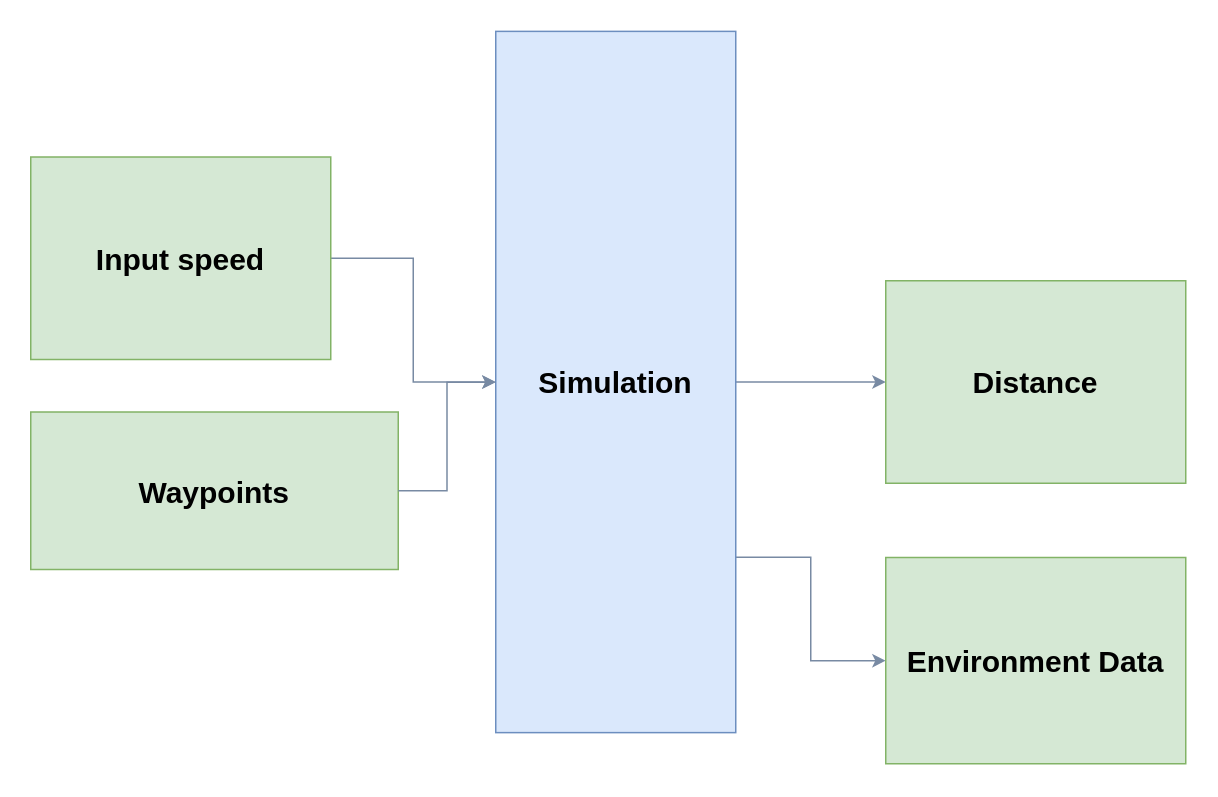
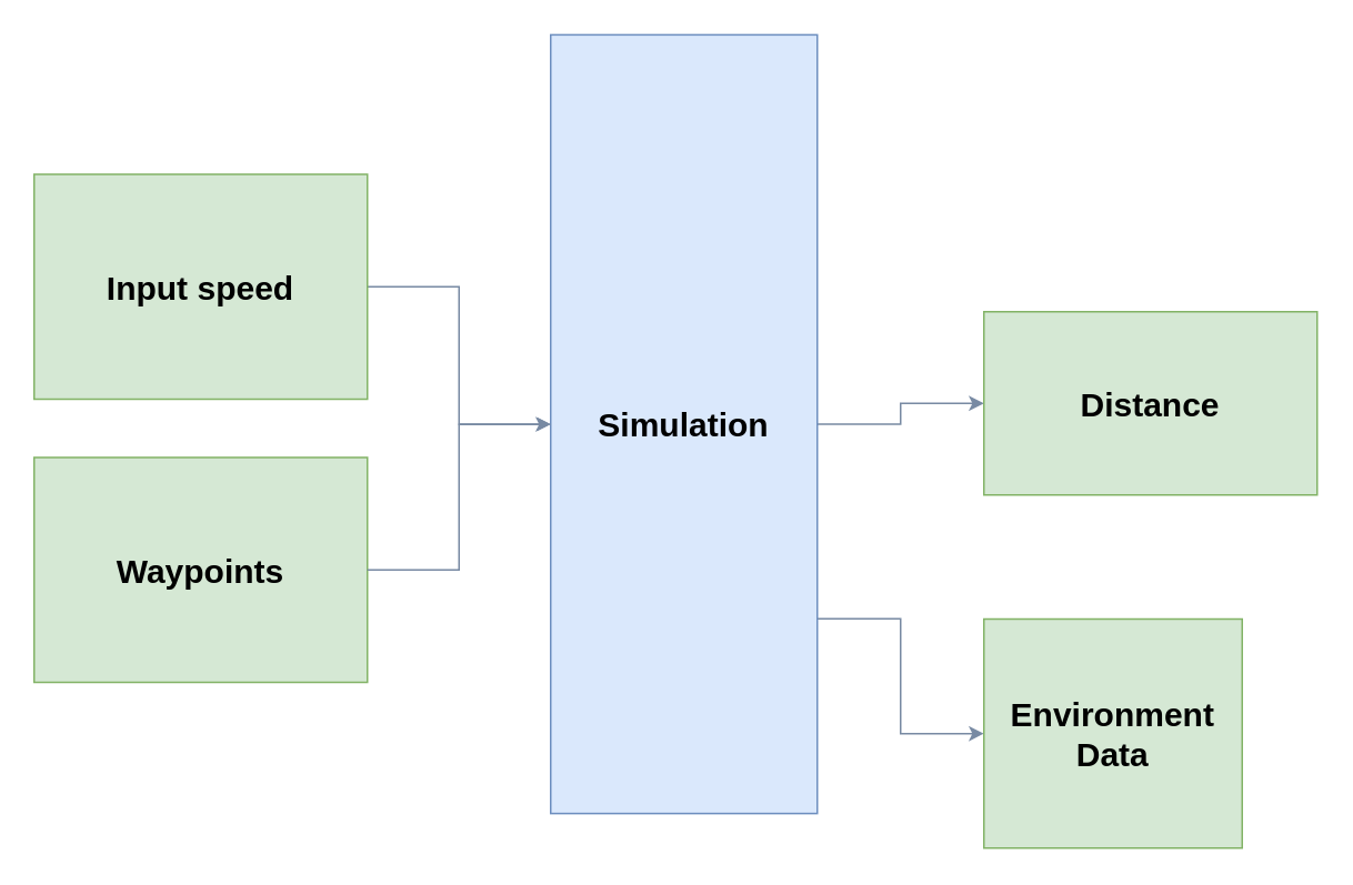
- <mxCell id="5" style="edgeStyle=orthogonalEdgeStyle;rounded=0;orthogonalLoop=1;jettySize=auto;html=1;exitX=1;exitY=0.5;exitDx=0;exitDy=0;entryX=0;entryY=0.5;entryDx=0;entryDy=0;fontStyle=1;strokeColor=#788AA3;fontSize=20;fontColor=#EDEDED;" edge="1" parent="1" source="6" target="4"><mxGeometry relative="1" as="geometry" /></mxCell>
+ <mxCell id="5" style="edgeStyle=orthogonalEdgeStyle;rounded=0;orthogonalLoop=1;jettySize=auto;html=1;exitX=1;exitY=0.5;exitDx=0;exitDy=0;entryX=0;entryY=0.5;entryDx=0;entryDy=0;fontStyle=1;strokeColor=#788AA3;fontSize=20;fontColor=#EDEDED;endArrow=open;" edge="1" parent="1" source="6" target="4"><mxGeometry relative="1" as="geometry" /></mxCell>
- <mxCell id="7" value="Distance" style="rounded=0;whiteSpace=wrap;html=1;fontStyle=1;fillColor=#d5e8d4;strokeColor=#82b366;fontSize=20;" vertex="1" parent="1"><mxGeometry x="590" y="186.5" width="200" height="135" as="geometry" /></mxCell>
+ <mxCell id="7" value="Distance" style="rounded=0;whiteSpace=wrap;html=1;fontStyle=1;fillColor=#d5e8d4;strokeColor=#82b366;fontSize=20;" vertex="1" parent="1"><mxGeometry x="590" y="186.5" width="200" height="110" as="geometry" /></mxCell>
- <mxCell id="9" value="Waypoints" style="rounded=0;whiteSpace=wrap;html=1;fontStyle=1;fillColor=#d5e8d4;strokeColor=#82b366;fontSize=20;" vertex="1" parent="1"><mxGeometry x="20" y="274" width="245" height="105" as="geometry" /></mxCell>
+ <mxCell id="9" value="Waypoints" style="rounded=0;whiteSpace=wrap;html=1;fontStyle=1;fillColor=#d5e8d4;strokeColor=#82b366;fontSize=20;" vertex="1" parent="1"><mxGeometry x="20" y="274" width="200" height="135" as="geometry" /></mxCell>
- <mxCell id="8" value="Environment Data" style="rounded=0;whiteSpace=wrap;html=1;fontStyle=1;fillColor=#d5e8d4;strokeColor=#82b366;fontSize=20;" vertex="1" parent="1"><mxGeometry x="590" y="371" width="200" height="137.5" as="geometry" /></mxCell>
+ <mxCell id="8" value="Environment Data" style="rounded=0;whiteSpace=wrap;html=1;fontStyle=1;fillColor=#d5e8d4;strokeColor=#82b366;fontSize=20;" vertex="1" parent="1"><mxGeometry x="590" y="371" width="155" height="137.5" as="geometry" /></mxCell>
